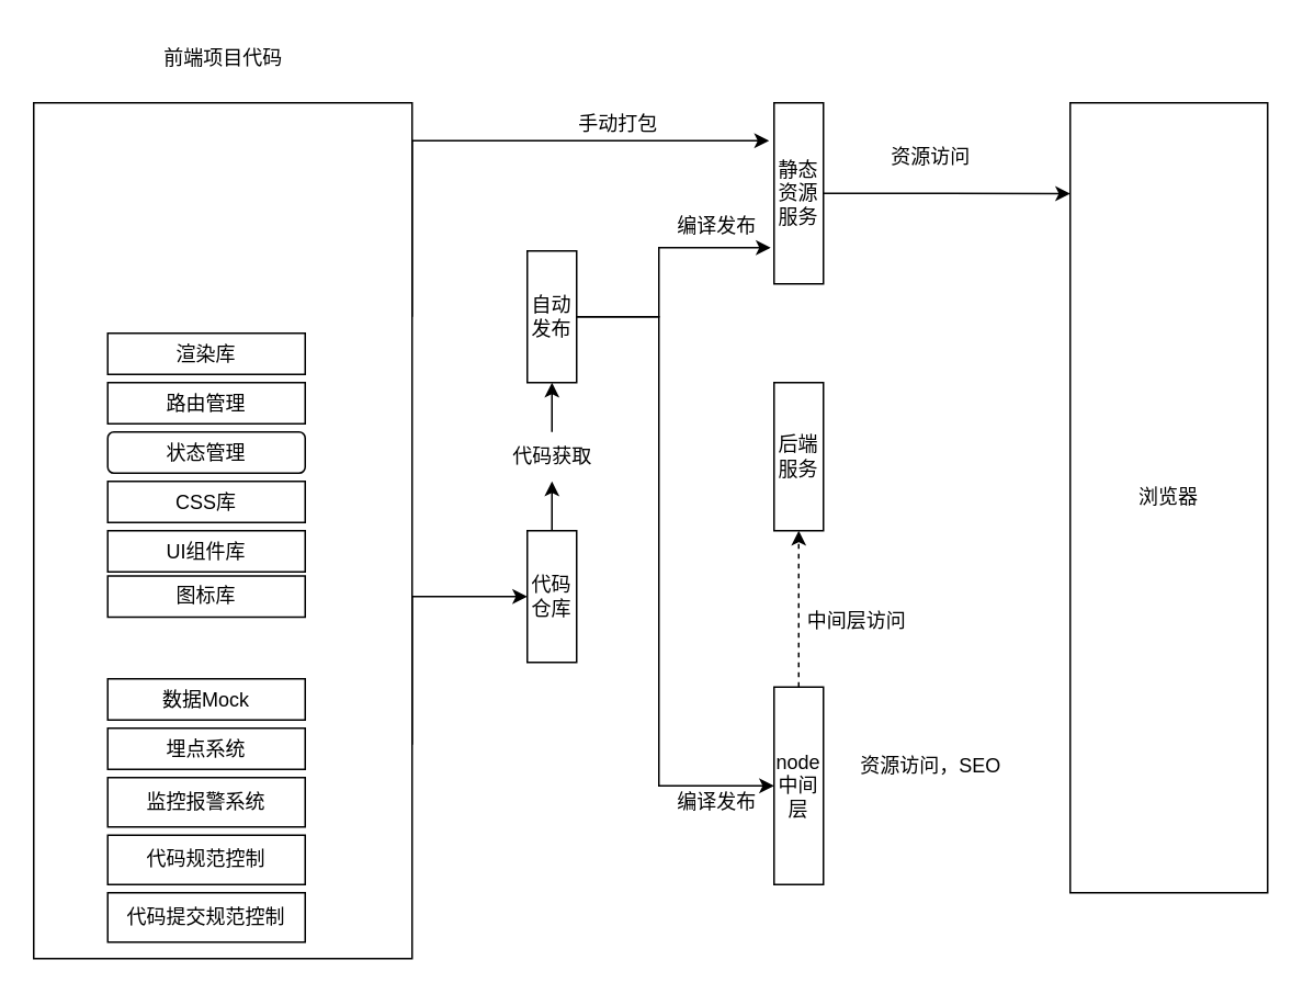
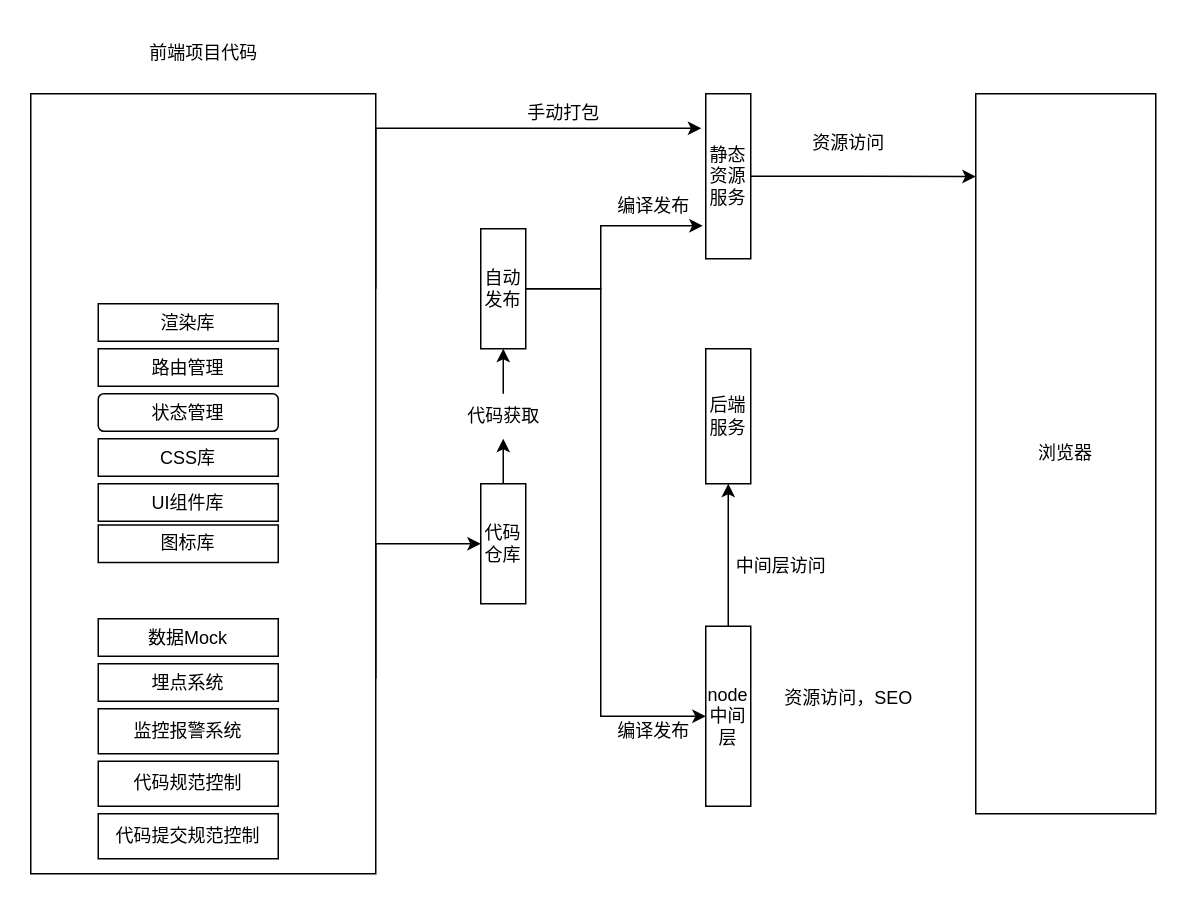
- <mxCell id="5" style="edgeStyle=orthogonalEdgeStyle;rounded=0;orthogonalLoop=1;jettySize=auto;html=1;exitX=0.5;exitY=0;exitDx=0;exitDy=0;dashed=1;" edge="1" parent="1" source="6" target="4"><mxGeometry relative="1" as="geometry" /></mxCell>
+ <mxCell id="5" style="edgeStyle=orthogonalEdgeStyle;rounded=0;orthogonalLoop=1;jettySize=auto;html=1;exitX=0.5;exitY=0;exitDx=0;exitDy=0;" edge="1" parent="1" source="6" target="4"><mxGeometry relative="1" as="geometry" /></mxCell>
